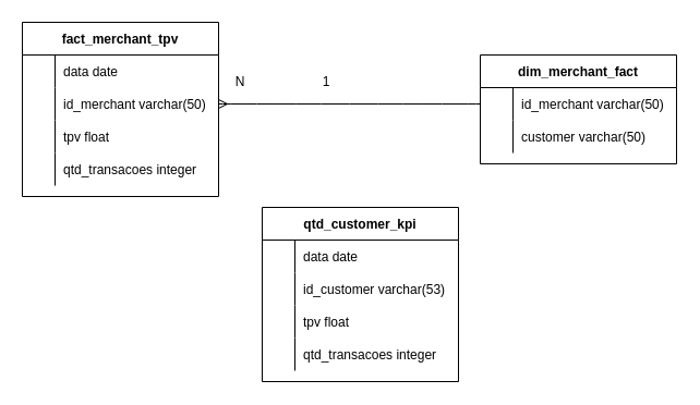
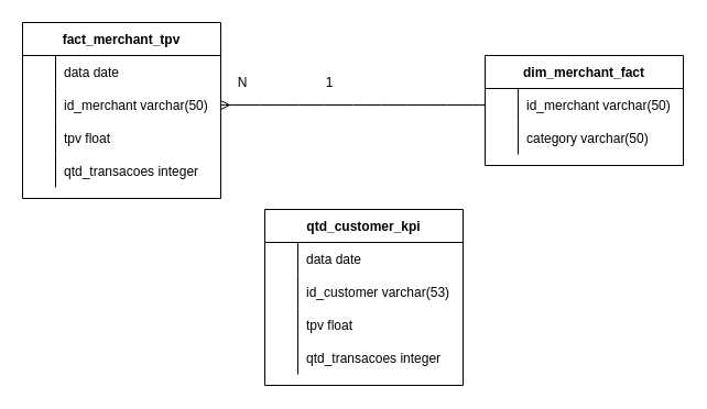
- <mxCell id="34" value="customer varchar(50)" style="shape=partialRectangle;overflow=hidden;connectable=0;fillColor=none;align=left;top=0;left=0;bottom=0;right=0;spacingLeft=6;" vertex="1" parent="32"><mxGeometry x="30" width="150" height="30" as="geometry"><mxRectangle width="150" height="30" as="alternateBounds" /></mxGeometry></mxCell>
+ <mxCell id="34" value="category varchar(50)" style="shape=partialRectangle;overflow=hidden;connectable=0;fillColor=none;align=left;top=0;left=0;bottom=0;right=0;spacingLeft=6;" vertex="1" parent="32"><mxGeometry x="30" width="150" height="30" as="geometry"><mxRectangle width="150" height="30" as="alternateBounds" /></mxGeometry></mxCell>
